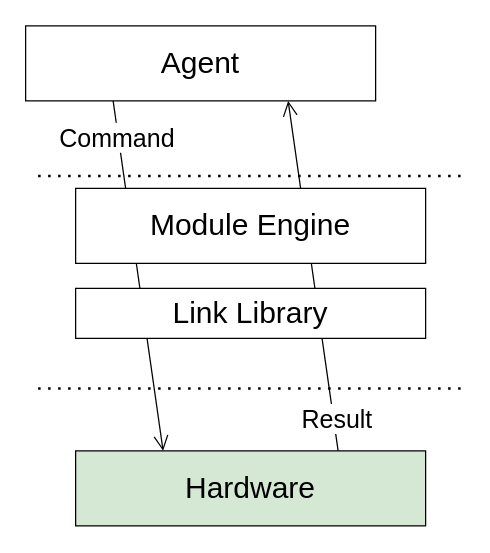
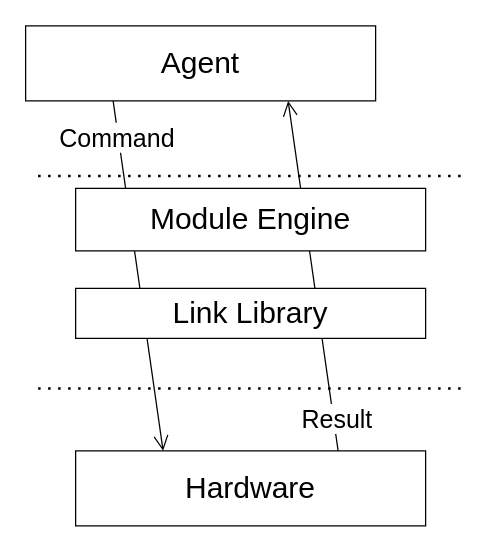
- <mxCell id="10" value="&lt;font style=&quot;font-size: 24px;&quot;&gt;Module Engine&lt;/font&gt;" style="rounded=0;whiteSpace=wrap;html=1;" vertex="1" parent="1"><mxGeometry x="60" y="150" width="280" height="60" as="geometry" /></mxCell>
+ <mxCell id="10" value="&lt;font style=&quot;font-size: 24px;&quot;&gt;Module Engine&lt;/font&gt;" style="rounded=0;whiteSpace=wrap;html=1;" vertex="1" parent="1"><mxGeometry x="60" y="150" width="280" height="50" as="geometry" /></mxCell>
- <mxCell id="3" value="&lt;font style=&quot;font-size: 24px;&quot;&gt;Hardware&lt;/font&gt;" style="rounded=0;whiteSpace=wrap;html=1;fillColor=#d5e8d4;" vertex="1" parent="1"><mxGeometry x="60" y="360" width="280" height="60" as="geometry" /></mxCell>
+ <mxCell id="3" value="&lt;font style=&quot;font-size: 24px;&quot;&gt;Hardware&lt;/font&gt;" style="rounded=0;whiteSpace=wrap;html=1;" vertex="1" parent="1"><mxGeometry x="60" y="360" width="280" height="60" as="geometry" /></mxCell>
